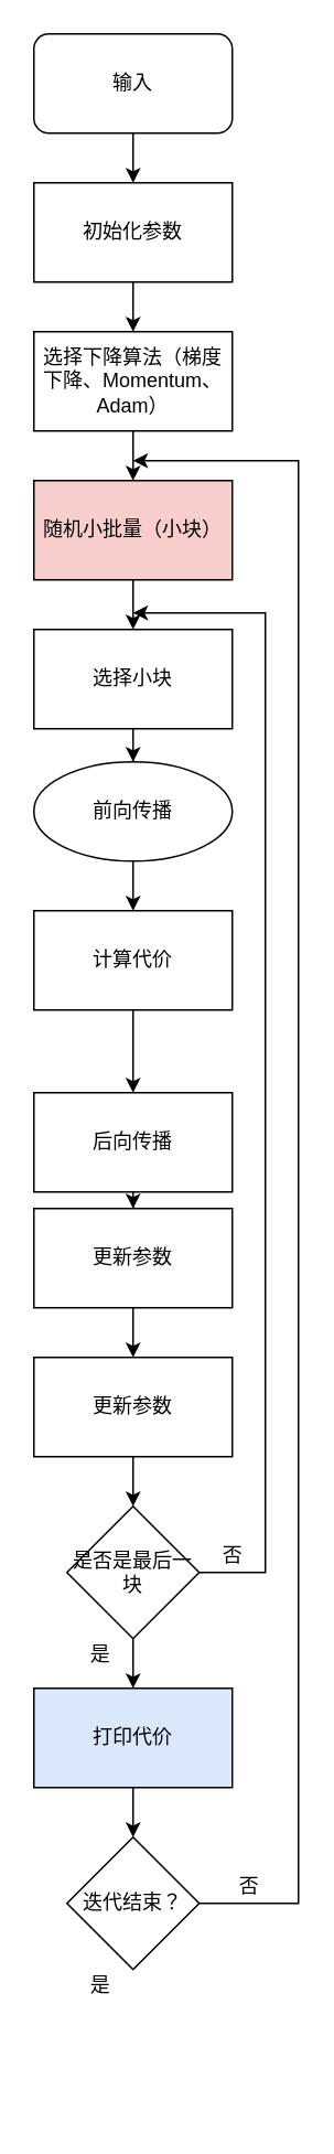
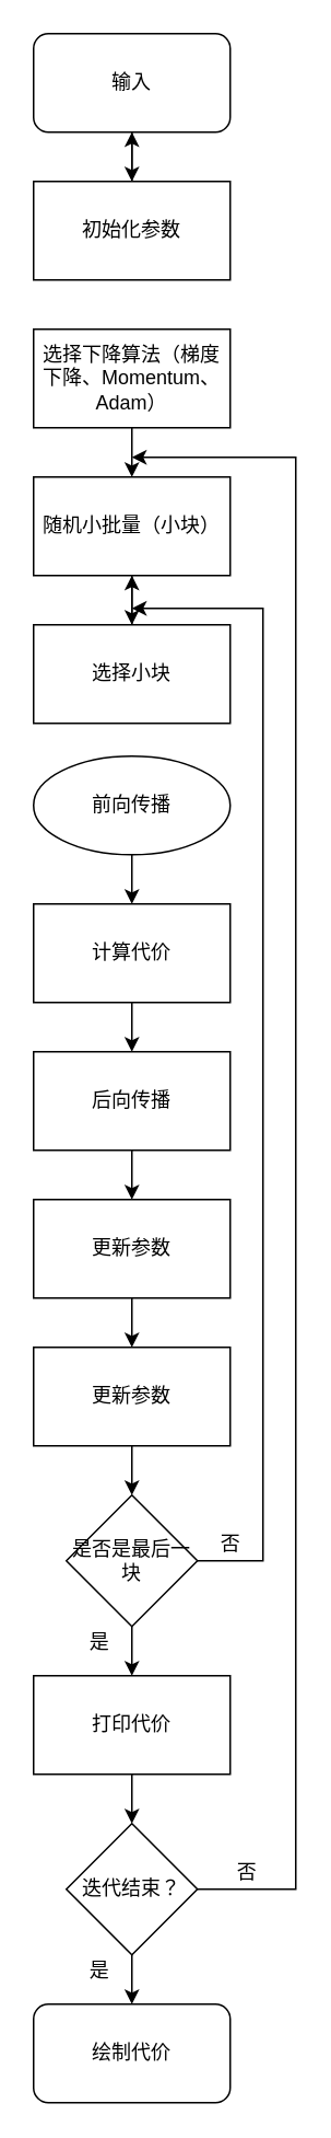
- <mxCell id="4" value="" style="edgeStyle=orthogonalEdgeStyle;rounded=0;orthogonalLoop=1;jettySize=auto;html=1;" edge="1" parent="1" source="5" target="7"><mxGeometry relative="1" as="geometry" /></mxCell>
+ <mxCell id="4" value="" style="edgeStyle=orthogonalEdgeStyle;rounded=0;orthogonalLoop=1;jettySize=auto;html=1;" edge="1" parent="1" source="5" target="3"><mxGeometry relative="1" as="geometry" /></mxCell>
- <mxCell id="9" value="随机小批量（小块）" style="rounded=0;whiteSpace=wrap;html=1;fillColor=#f8cecc;" vertex="1" parent="1"><mxGeometry x="20" y="290" width="120" height="60" as="geometry" /></mxCell>
+ <mxCell id="9" value="随机小批量（小块）" style="rounded=0;whiteSpace=wrap;html=1;" vertex="1" parent="1"><mxGeometry x="20" y="290" width="120" height="60" as="geometry" /></mxCell>
- <mxCell id="10" value="" style="edgeStyle=orthogonalEdgeStyle;rounded=0;orthogonalLoop=1;jettySize=auto;html=1;" edge="1" parent="1" source="11" target="13"><mxGeometry relative="1" as="geometry"><mxPoint x="80" y="430" as="sourcePoint" /></mxGeometry></mxCell>
+ <mxCell id="10" value="" style="edgeStyle=orthogonalEdgeStyle;rounded=0;orthogonalLoop=1;jettySize=auto;html=1;" edge="1" parent="1" source="11" target="9"><mxGeometry relative="1" as="geometry"><mxPoint x="80" y="430" as="sourcePoint" /></mxGeometry></mxCell>
- <mxCell id="17" value="后向传播" style="rounded=0;whiteSpace=wrap;html=1;" vertex="1" parent="1"><mxGeometry x="20" y="660" width="120" height="60" as="geometry" /></mxCell>
+ <mxCell id="17" value="后向传播" style="rounded=0;whiteSpace=wrap;html=1;" vertex="1" parent="1"><mxGeometry x="20" y="640" width="120" height="60" as="geometry" /></mxCell>
- <mxCell id="23" value="打印代价" style="rounded=0;whiteSpace=wrap;html=1;fillColor=#dae8fc;" vertex="1" parent="1"><mxGeometry x="20" y="1020" width="120" height="60" as="geometry" /></mxCell>
+ <mxCell id="23" value="打印代价" style="rounded=0;whiteSpace=wrap;html=1;" vertex="1" parent="1"><mxGeometry x="20" y="1020" width="120" height="60" as="geometry" /></mxCell>
+ <mxCell id="28" value="" style="edgeStyle=orthogonalEdgeStyle;rounded=0;orthogonalLoop=1;jettySize=auto;html=1;" edge="1" parent="1" source="29" target="34"><mxGeometry relative="1" as="geometry" /></mxCell>
+ <mxCell id="34" value="绘制代价" style="rounded=1;whiteSpace=wrap;html=1;" vertex="1" parent="1"><mxGeometry x="20" y="1220" width="120" height="60" as="geometry" /></mxCell>
